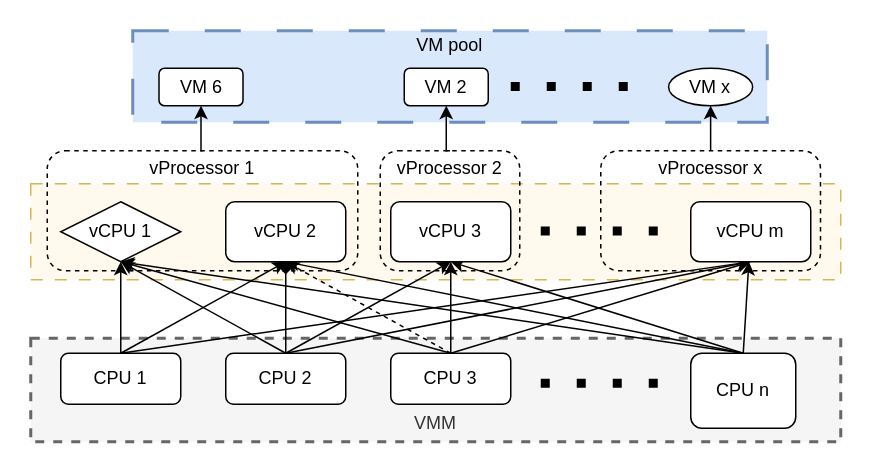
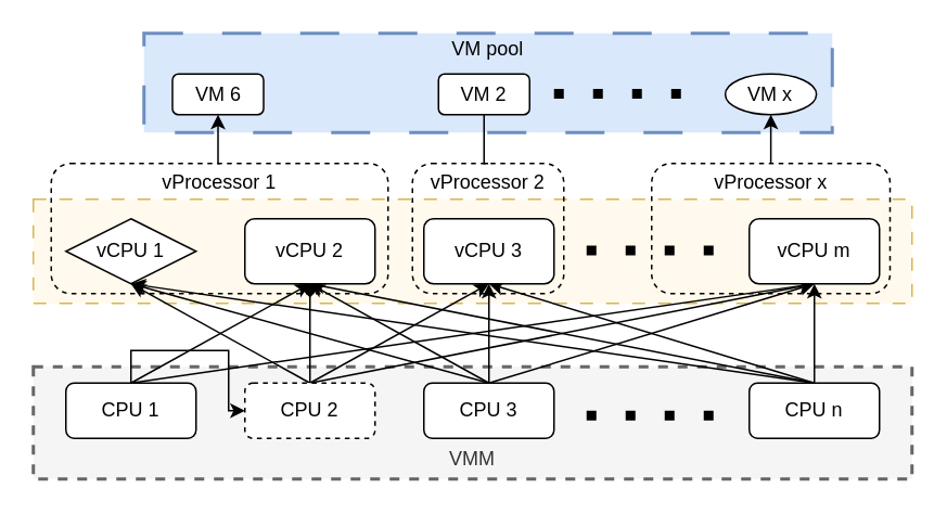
- <mxCell id="36" style="edgeStyle=orthogonalEdgeStyle;rounded=0;orthogonalLoop=1;jettySize=auto;html=1;exitX=0.5;exitY=0;exitDx=0;exitDy=0;entryX=0.5;entryY=1;entryDx=0;entryDy=0;" edge="1" parent="1" source="37" target="31"><mxGeometry relative="1" as="geometry" /></mxCell>
+ <mxCell id="36" style="edgeStyle=orthogonalEdgeStyle;rounded=0;orthogonalLoop=1;jettySize=auto;html=1;exitX=0.5;exitY=0;exitDx=0;exitDy=0;entryX=0.5;entryY=1;entryDx=0;entryDy=0;endArrow=none;" edge="1" parent="1" source="37" target="31"><mxGeometry relative="1" as="geometry" /></mxCell>
- <mxCell id="5" style="edgeStyle=orthogonalEdgeStyle;rounded=0;orthogonalLoop=1;jettySize=auto;html=1;exitX=0.5;exitY=0;exitDx=0;exitDy=0;entryX=0.5;entryY=1;entryDx=0;entryDy=0;" edge="1" parent="1" source="8" target="25"><mxGeometry relative="1" as="geometry" /></mxCell>
+ <mxCell id="5" style="edgeStyle=orthogonalEdgeStyle;rounded=0;orthogonalLoop=1;jettySize=auto;html=1;exitX=0.5;exitY=0;exitDx=0;exitDy=0;" edge="1" parent="1" source="8" target="13"><mxGeometry relative="1" as="geometry" /></mxCell>
- <mxCell id="15" style="rounded=0;orthogonalLoop=1;jettySize=auto;html=1;exitX=0.5;exitY=0;exitDx=0;exitDy=0;entryX=0.5;entryY=1;entryDx=0;entryDy=0;dashed=1;" edge="1" parent="1" source="18" target="26"><mxGeometry relative="1" as="geometry" /></mxCell>
+ <mxCell id="15" style="rounded=0;orthogonalLoop=1;jettySize=auto;html=1;exitX=0.5;exitY=0;exitDx=0;exitDy=0;entryX=0.5;entryY=1;entryDx=0;entryDy=0;" edge="1" parent="1" source="18" target="26"><mxGeometry relative="1" as="geometry" /></mxCell>
- <mxCell id="13" value="CPU 2" style="rounded=1;whiteSpace=wrap;html=1;" parent="1" vertex="1"><mxGeometry x="150" y="235" width="80" height="34" as="geometry" /></mxCell>
+ <mxCell id="13" value="CPU 2" style="rounded=1;whiteSpace=wrap;html=1;dashed=1;" parent="1" vertex="1"><mxGeometry x="150" y="235" width="80" height="34" as="geometry" /></mxCell>
- <mxCell id="23" value="CPU n" style="rounded=1;whiteSpace=wrap;html=1;" parent="1" vertex="1"><mxGeometry x="460" y="235" width="70" height="50" as="geometry" /></mxCell>
+ <mxCell id="23" value="CPU n" style="rounded=1;whiteSpace=wrap;html=1;" parent="1" vertex="1"><mxGeometry x="460" y="235" width="80" height="34" as="geometry" /></mxCell>
